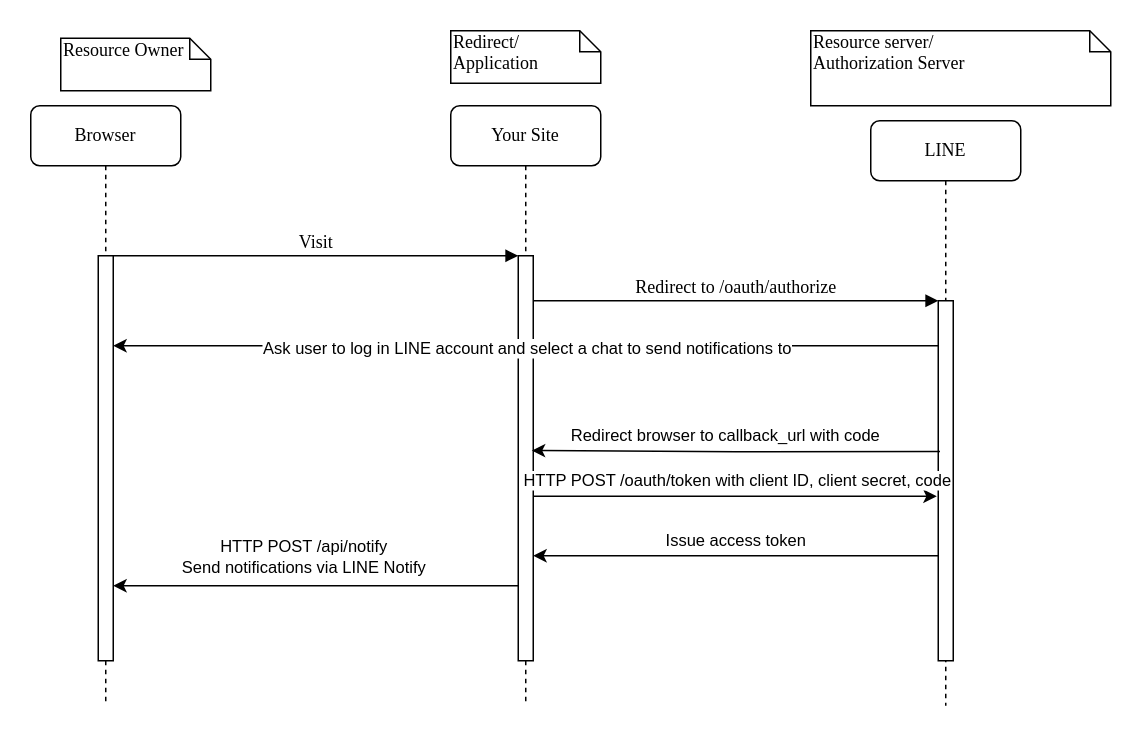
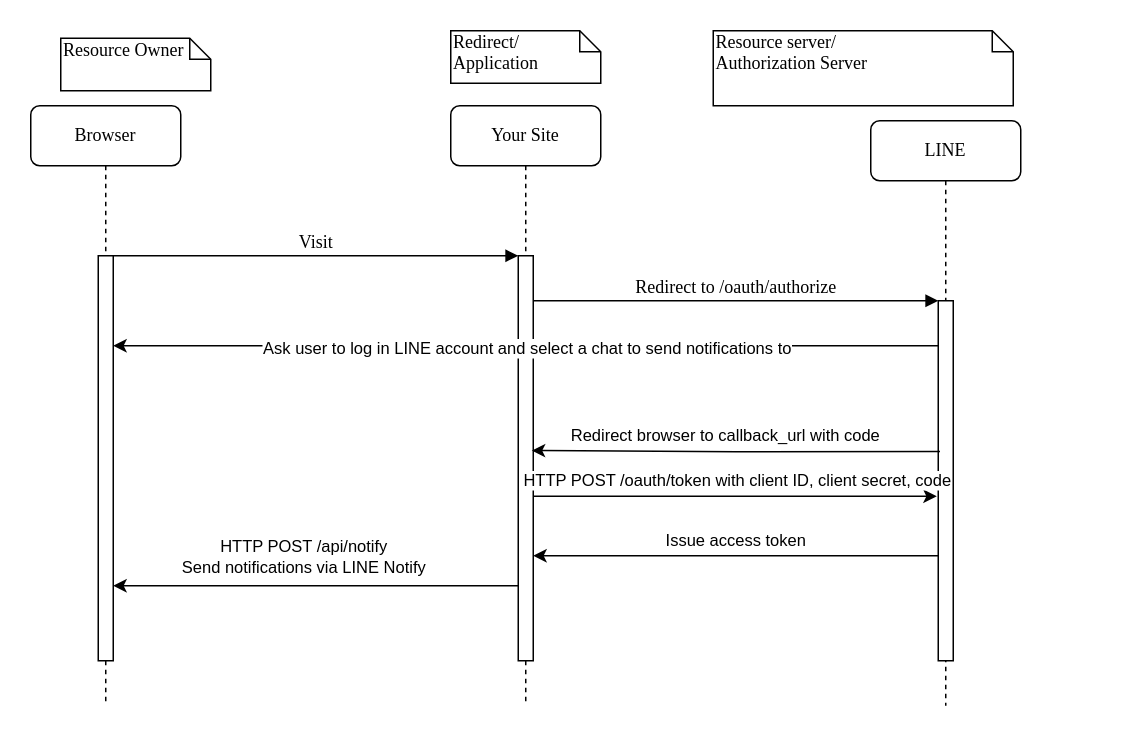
- <mxCell id="12" value="Resource server/&lt;br&gt;Authorization Server" style="shape=note;whiteSpace=wrap;html=1;size=14;verticalAlign=top;align=left;spacingTop=-6;rounded=0;shadow=0;comic=0;labelBackgroundColor=none;strokeWidth=1;fontFamily=Verdana;fontSize=12" parent="1" vertex="1"><mxGeometry x="540" y="20" width="200" height="50" as="geometry" /></mxCell>
+ <mxCell id="12" value="Resource server/&lt;br&gt;Authorization Server" style="shape=note;whiteSpace=wrap;html=1;size=14;verticalAlign=top;align=left;spacingTop=-6;rounded=0;shadow=0;comic=0;labelBackgroundColor=none;strokeWidth=1;fontFamily=Verdana;fontSize=12" parent="1" vertex="1"><mxGeometry x="475" y="20" width="200" height="50" as="geometry" /></mxCell>
